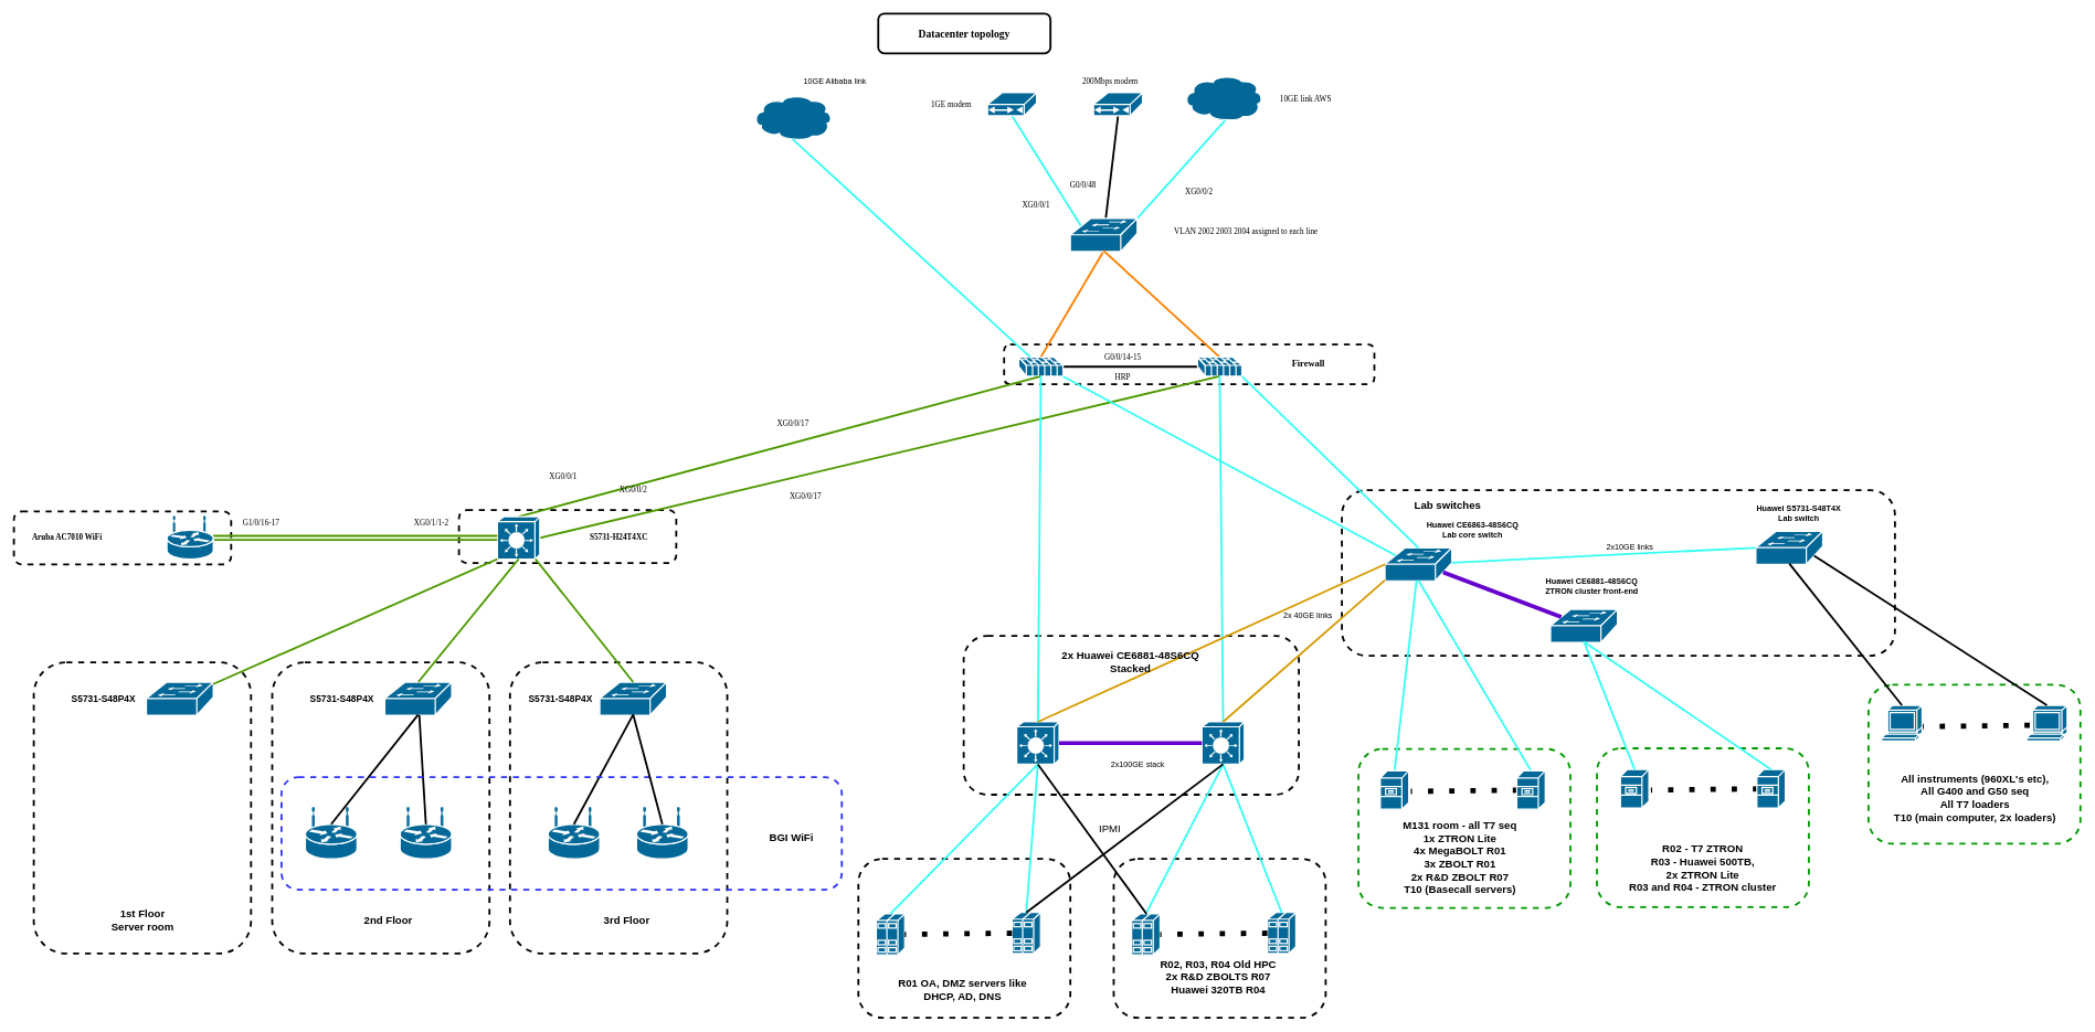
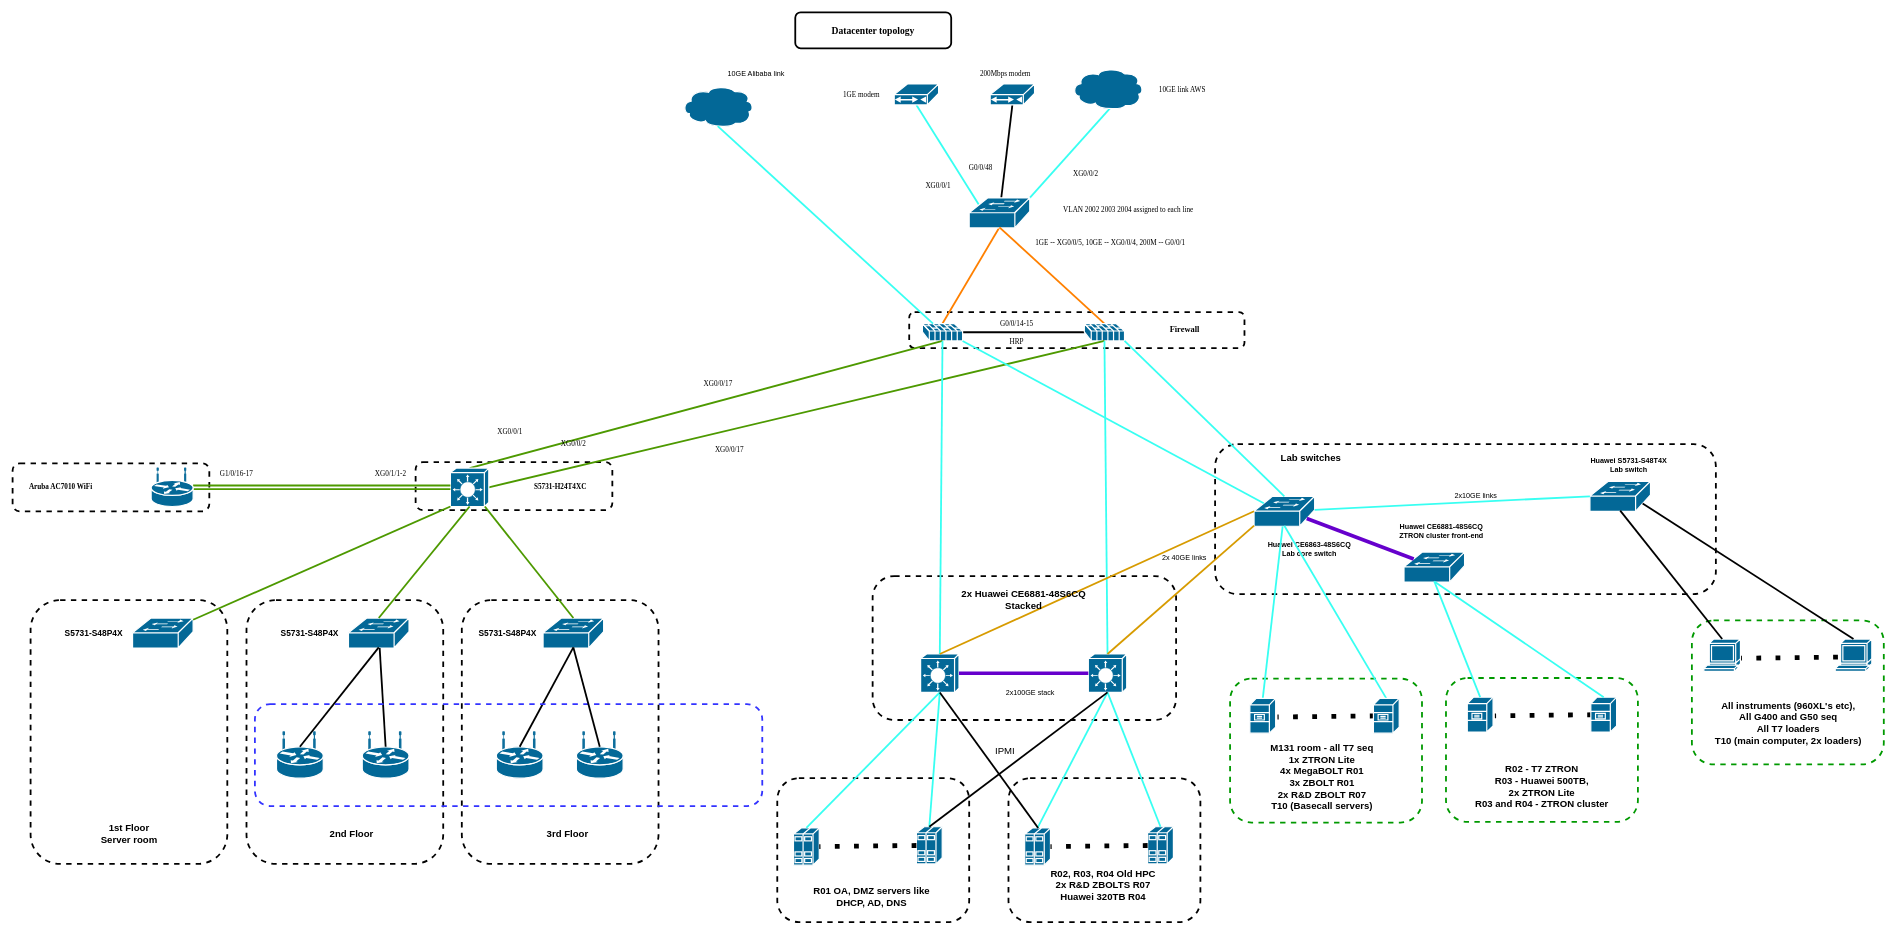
+ <mxCell id="33" value="1GE -- XG0/0/5, 10GE -- XG0/0/4, 200M -- G0/0/1" style="text;html=1;align=center;verticalAlign=middle;resizable=0;points=[];autosize=1;strokeColor=none;fontFamily=Verdana;" parent="1" vertex="1"><mxGeometry x="1689.66" y="393.5" width="320" height="20" as="geometry" /></mxCell>
- <mxCell id="106" value="&lt;span&gt;&lt;font style=&quot;font-size: 12px&quot;&gt;Huawei &lt;/font&gt;&lt;/span&gt;&lt;font style=&quot;font-size: 12px&quot;&gt;CE6863-48S6CQ&lt;/font&gt;&lt;br&gt;Lab core switch" style="text;html=1;strokeColor=none;fillColor=none;align=center;verticalAlign=middle;whiteSpace=wrap;rounded=0;dashed=1;fontFamily=Helvetica;fontSize=12;fontStyle=1" parent="1" vertex="1"><mxGeometry x="2150" y="780" width="145" height="40" as="geometry" /></mxCell>
+ <mxCell id="106" value="&lt;span&gt;&lt;font style=&quot;font-size: 12px&quot;&gt;Huawei &lt;/font&gt;&lt;/span&gt;&lt;font style=&quot;font-size: 12px&quot;&gt;CE6863-48S6CQ&lt;/font&gt;&lt;br&gt;Lab core switch" style="text;html=1;strokeColor=none;fillColor=none;align=center;verticalAlign=middle;whiteSpace=wrap;rounded=0;dashed=1;fontFamily=Helvetica;fontSize=12;fontStyle=1" parent="1" vertex="1"><mxGeometry x="2110" y="895" width="145" height="40" as="geometry" /></mxCell>
- <mxCell id="74" value="BGI WiFi" style="text;html=1;strokeColor=none;fillColor=none;align=center;verticalAlign=middle;whiteSpace=wrap;rounded=0;dashed=1;fontStyle=1;fontSize=16;fontFamily=Helvetica;" parent="1" vertex="1"><mxGeometry x="1137" y="1249" width="114" height="31" as="geometry" /></mxCell>
